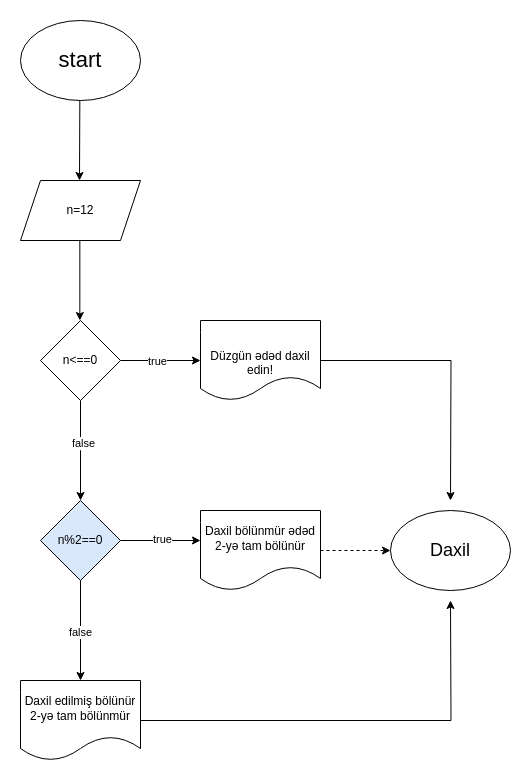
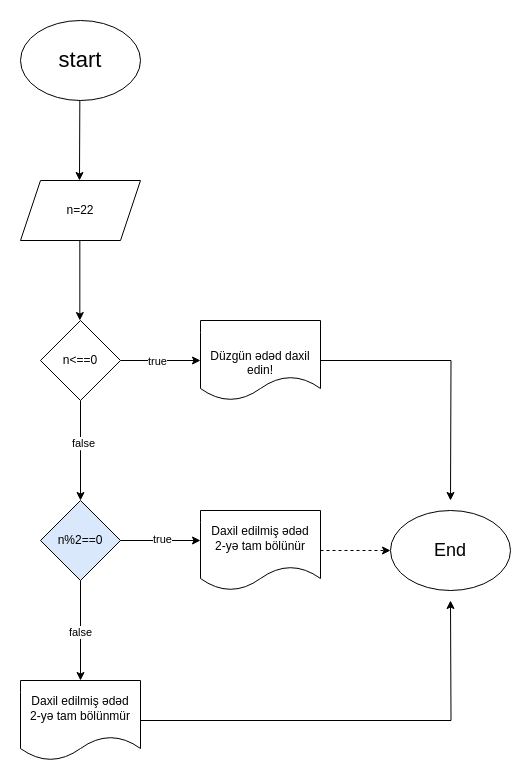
- <mxCell id="4" value="n=12" style="shape=parallelogram;perimeter=parallelogramPerimeter;whiteSpace=wrap;html=1;fixedSize=1;" vertex="1" parent="1"><mxGeometry x="20" y="180" width="120" height="60" as="geometry" /></mxCell>
+ <mxCell id="4" value="n=22" style="shape=parallelogram;perimeter=parallelogramPerimeter;whiteSpace=wrap;html=1;fixedSize=1;" vertex="1" parent="1"><mxGeometry x="20" y="180" width="120" height="60" as="geometry" /></mxCell>
- <mxCell id="19" value="Daxil bölünmür ədəd&lt;br&gt;2-yə tam bölünür" style="shape=document;whiteSpace=wrap;html=1;boundedLbl=1;" vertex="1" parent="1"><mxGeometry x="200" y="510" width="120" height="80" as="geometry" /></mxCell>
+ <mxCell id="19" value="Daxil edilmiş ədəd&lt;br&gt;2-yə tam bölünür" style="shape=document;whiteSpace=wrap;html=1;boundedLbl=1;" vertex="1" parent="1"><mxGeometry x="200" y="510" width="120" height="80" as="geometry" /></mxCell>
- <mxCell id="20" value="&lt;font style=&quot;font-size: 18px;&quot;&gt;Daxil&lt;/font&gt;" style="ellipse;whiteSpace=wrap;html=1;" vertex="1" parent="1"><mxGeometry x="390" y="510" width="120" height="80" as="geometry" /></mxCell>
+ <mxCell id="20" value="&lt;font style=&quot;font-size: 18px;&quot;&gt;End&lt;/font&gt;" style="ellipse;whiteSpace=wrap;html=1;" vertex="1" parent="1"><mxGeometry x="390" y="510" width="120" height="80" as="geometry" /></mxCell>
- <mxCell id="22" value="Daxil edilmiş bölünür&lt;br&gt;2-yə tam bölünmür" style="shape=document;whiteSpace=wrap;html=1;boundedLbl=1;" vertex="1" parent="1"><mxGeometry x="20" y="680" width="120" height="80" as="geometry" /></mxCell>
+ <mxCell id="22" value="Daxil edilmiş ədəd&lt;br&gt;2-yə tam bölünmür" style="shape=document;whiteSpace=wrap;html=1;boundedLbl=1;" vertex="1" parent="1"><mxGeometry x="20" y="680" width="120" height="80" as="geometry" /></mxCell>
